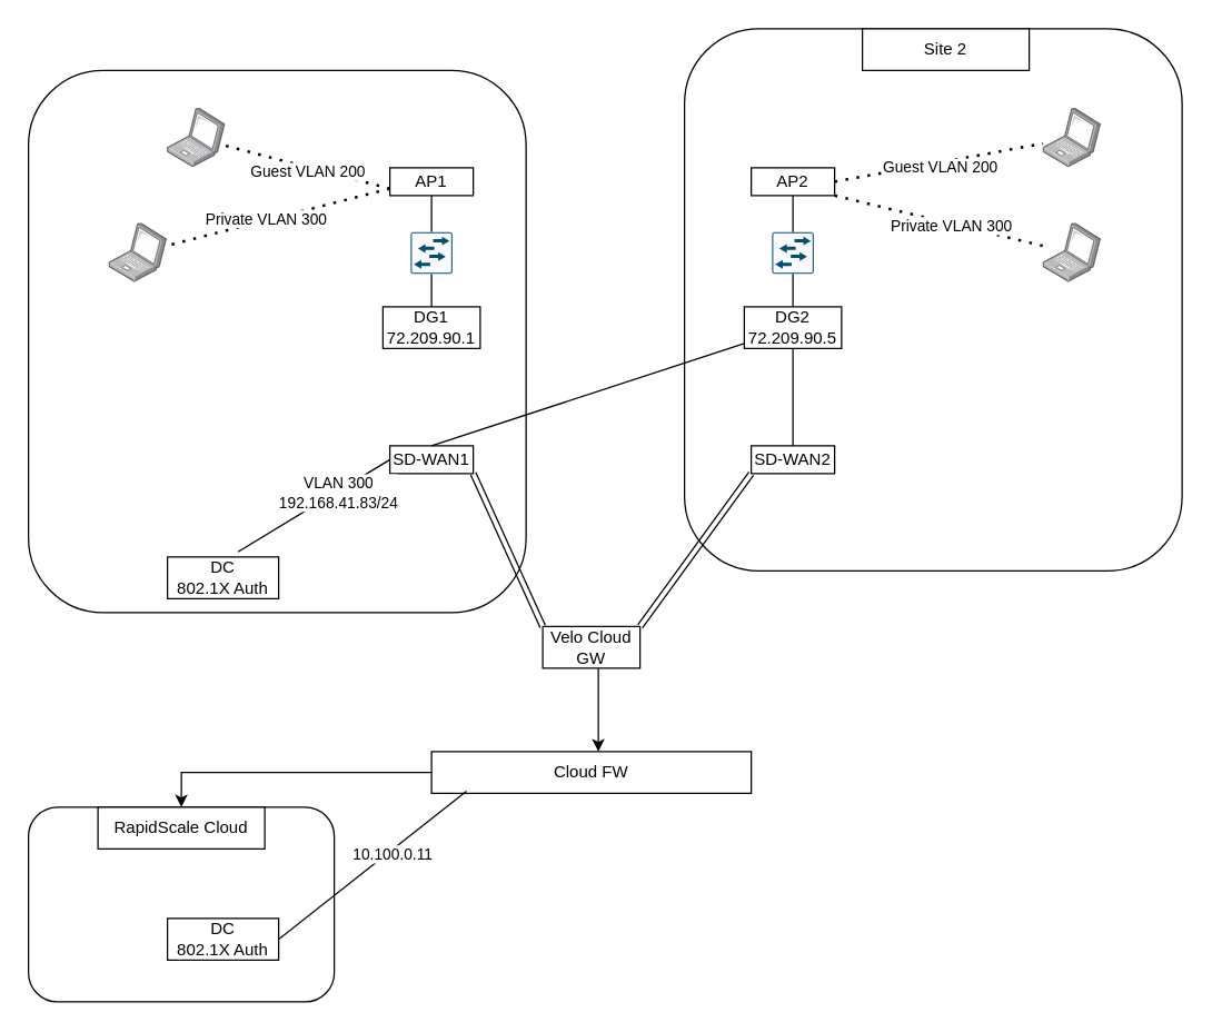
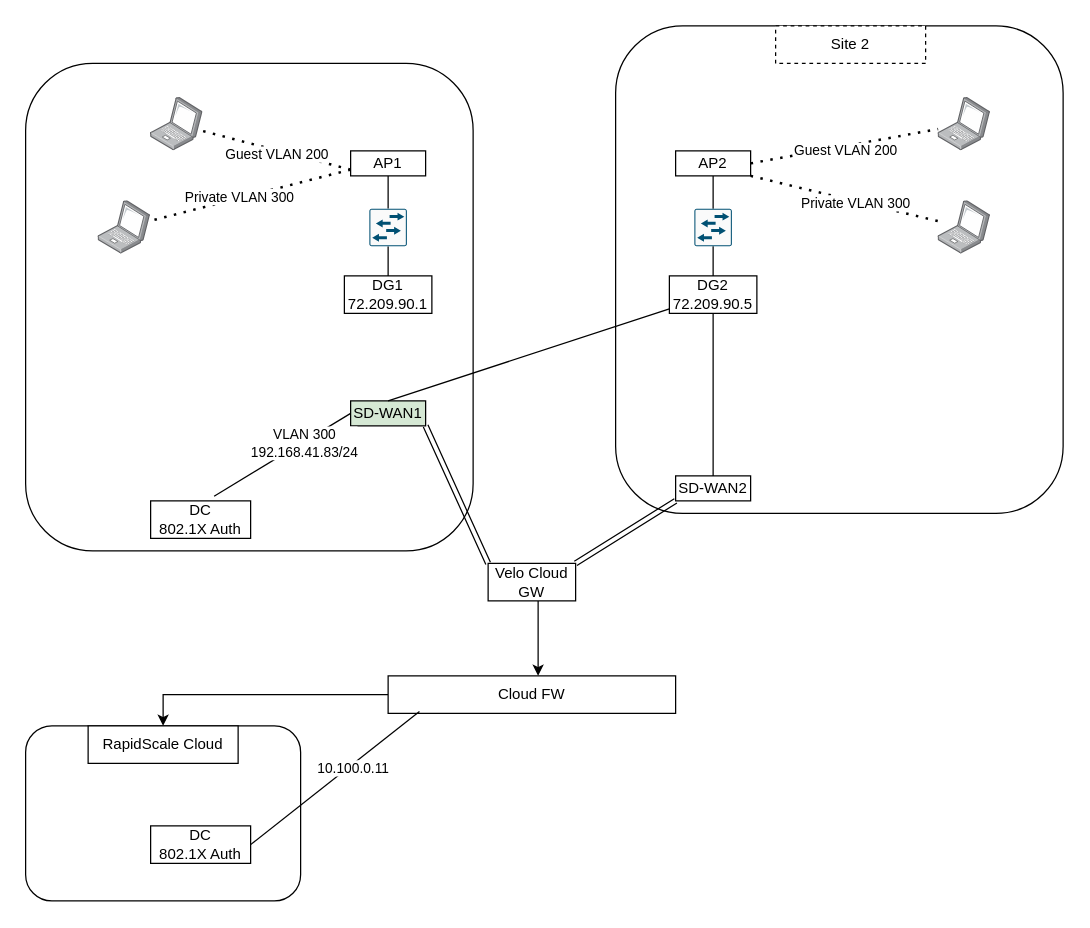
- <mxCell id="30" value="Site 2" style="rounded=0;whiteSpace=wrap;html=1;" parent="1" vertex="1"><mxGeometry x="620" y="20" width="120" height="30" as="geometry" /></mxCell>
+ <mxCell id="30" value="Site 2" style="rounded=0;whiteSpace=wrap;html=1;dashed=1;" parent="1" vertex="1"><mxGeometry x="620" y="20" width="120" height="30" as="geometry" /></mxCell>
- <mxCell id="5" value="SD-WAN1" style="rounded=0;whiteSpace=wrap;html=1;" parent="1" vertex="1"><mxGeometry x="280" y="320" width="60" height="20" as="geometry" /></mxCell>
+ <mxCell id="5" value="SD-WAN1" style="rounded=0;whiteSpace=wrap;html=1;fillColor=#d5e8d4;" parent="1" vertex="1"><mxGeometry x="280" y="320" width="60" height="20" as="geometry" /></mxCell>
- <mxCell id="6" value="SD-WAN2" style="rounded=0;whiteSpace=wrap;html=1;" parent="1" vertex="1"><mxGeometry x="540" y="320" width="60" height="20" as="geometry" /></mxCell>
+ <mxCell id="6" value="SD-WAN2" style="rounded=0;whiteSpace=wrap;html=1;" parent="1" vertex="1"><mxGeometry x="540" y="380" width="60" height="20" as="geometry" /></mxCell>
